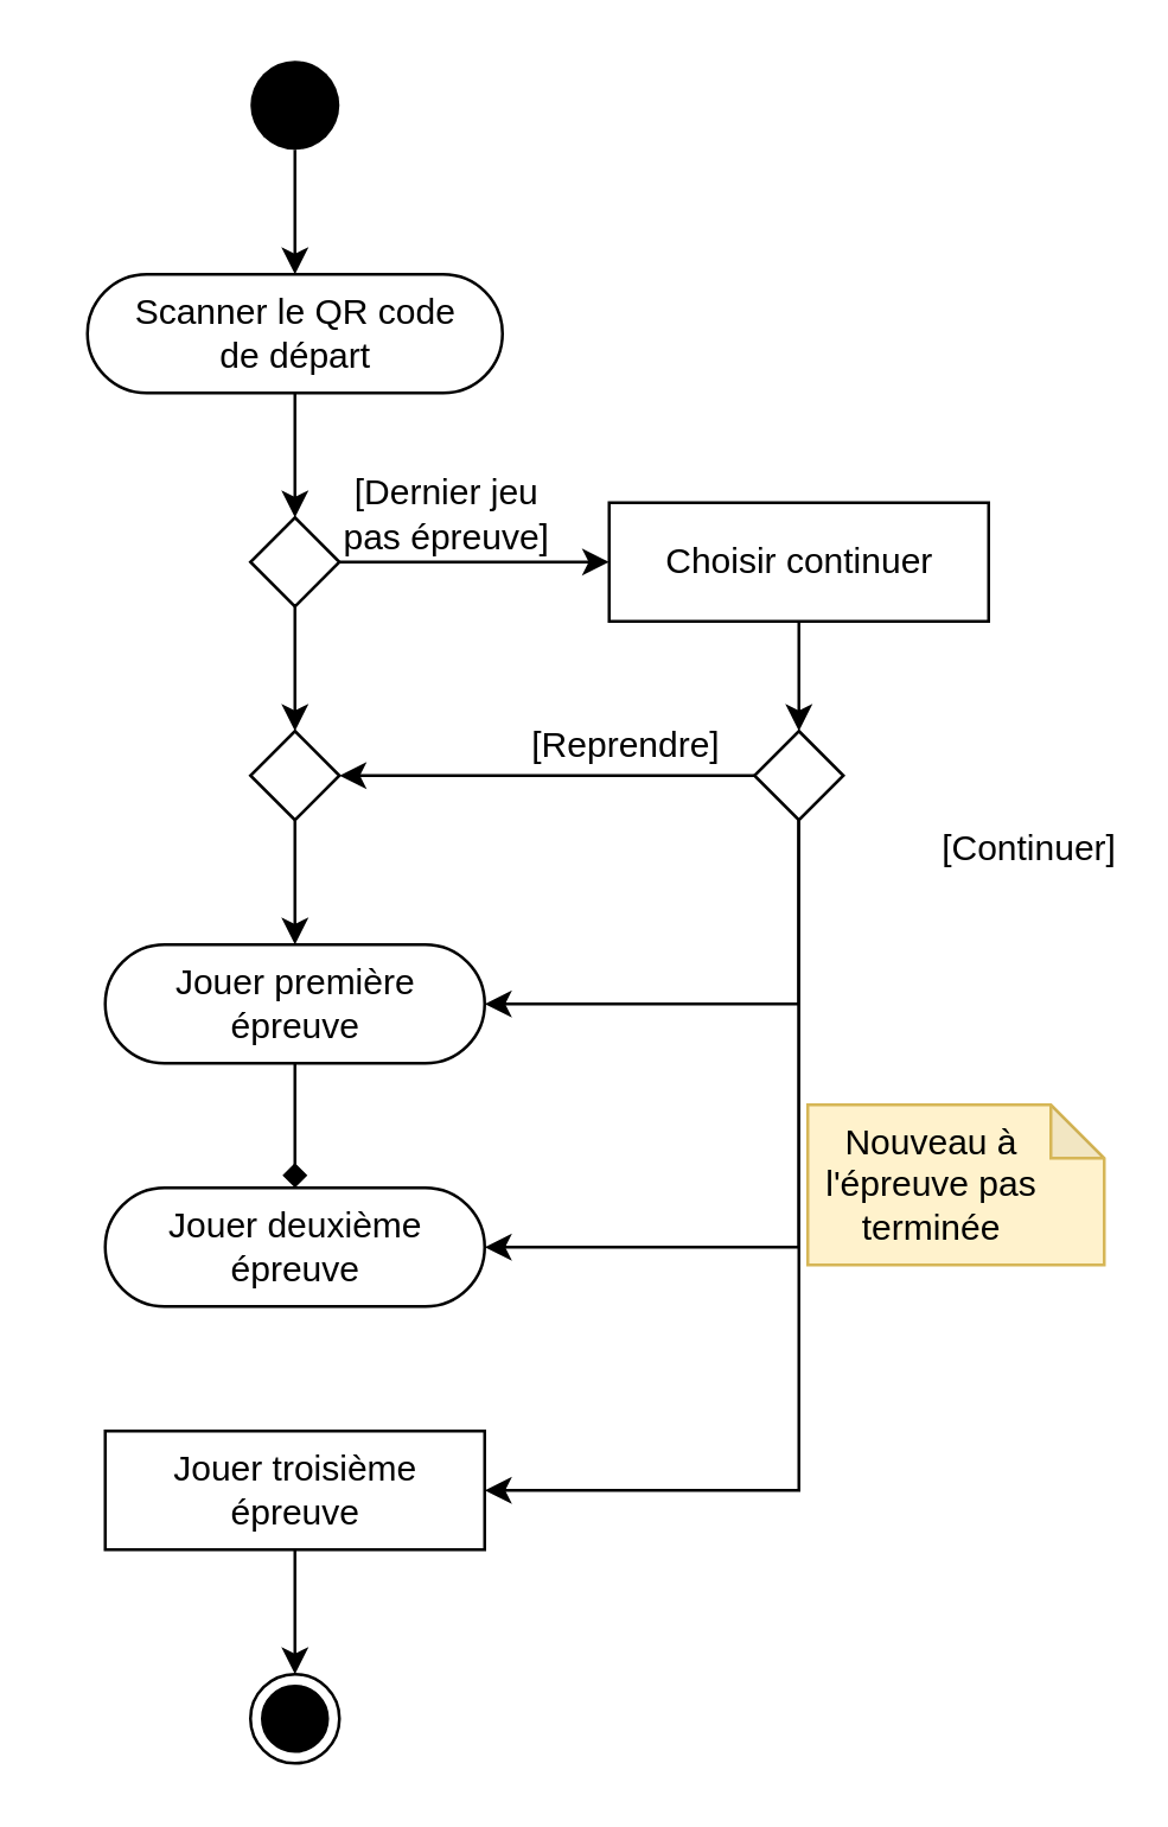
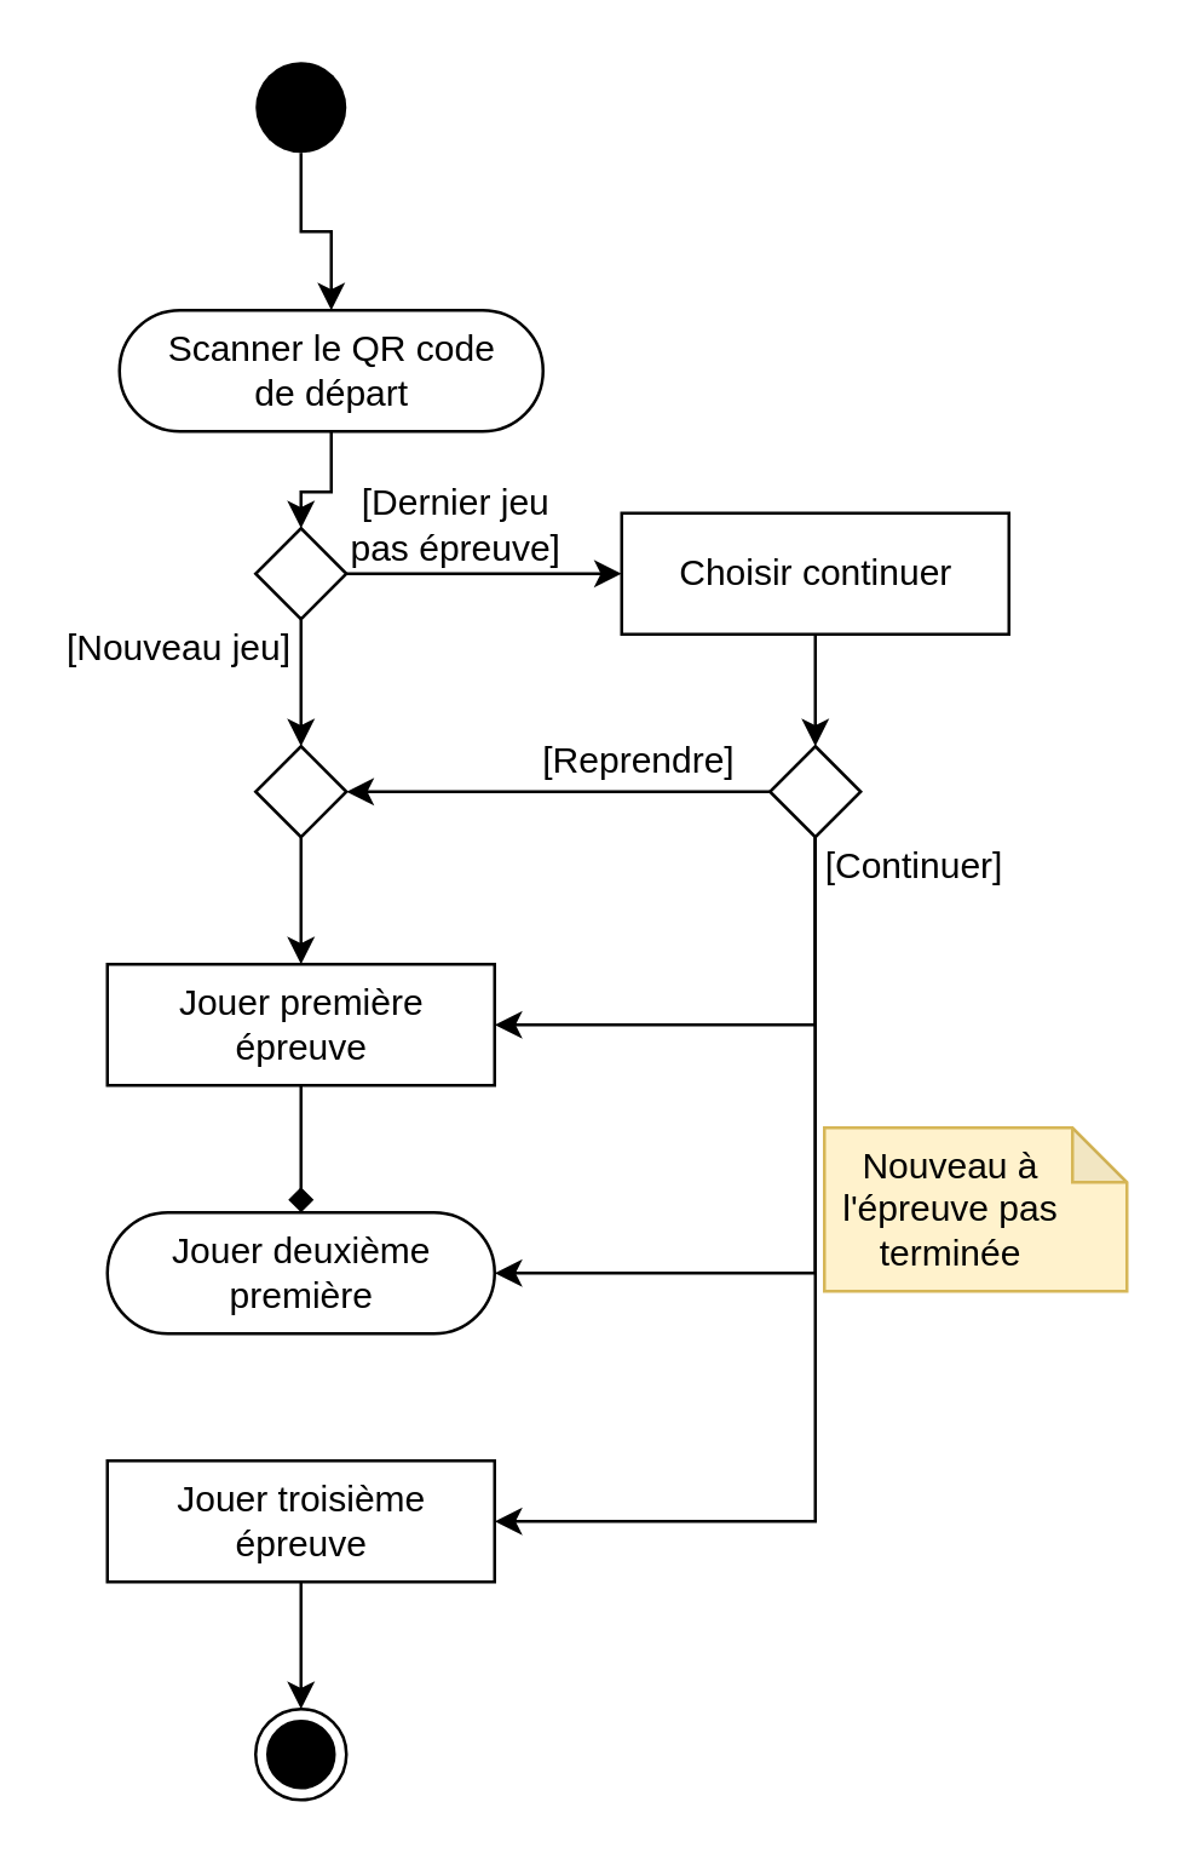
- <mxCell id="3" value="Scanner le QR code&lt;br&gt;de départ" style="html=1;align=center;verticalAlign=middle;rounded=1;absoluteArcSize=1;arcSize=65;dashed=0;" vertex="1" parent="1"><mxGeometry x="29" y="92" width="140" height="40" as="geometry" /></mxCell>
+ <mxCell id="3" value="Scanner le QR code&lt;br&gt;de départ" style="html=1;align=center;verticalAlign=middle;rounded=1;absoluteArcSize=1;arcSize=65;dashed=0;" vertex="1" parent="1"><mxGeometry x="39" y="102" width="140" height="40" as="geometry" /></mxCell>
+ <mxCell id="19" value="[Nouveau jeu]" style="text;html=1;strokeColor=none;fillColor=none;align=center;verticalAlign=middle;whiteSpace=wrap;rounded=0;" vertex="1" parent="1"><mxGeometry x="20" y="204" width="78" height="19" as="geometry" /></mxCell>
- <mxCell id="21" value="[Continuer]" style="text;html=1;strokeColor=none;fillColor=none;align=center;verticalAlign=middle;whiteSpace=wrap;rounded=0;" vertex="1" parent="1"><mxGeometry x="317" y="276" width="60" height="20" as="geometry" /></mxCell>
+ <mxCell id="21" value="[Continuer]" style="text;html=1;strokeColor=none;fillColor=none;align=center;verticalAlign=middle;whiteSpace=wrap;rounded=0;" vertex="1" parent="1"><mxGeometry x="272" y="276" width="60" height="20" as="geometry" /></mxCell>
- <mxCell id="23" value="Jouer première&lt;br&gt;épreuve" style="html=1;align=center;verticalAlign=middle;rounded=1;absoluteArcSize=1;arcSize=91;dashed=0;" vertex="1" parent="1"><mxGeometry x="35" y="318" width="128" height="40" as="geometry" /></mxCell>
+ <mxCell id="23" value="Jouer première&lt;br&gt;épreuve" style="html=1;align=center;verticalAlign=middle;absoluteArcSize=1;arcSize=91;dashed=0;rounded=0;" vertex="1" parent="1"><mxGeometry x="35" y="318" width="128" height="40" as="geometry" /></mxCell>
- <mxCell id="24" value="Jouer deuxième&lt;br&gt;épreuve" style="html=1;align=center;verticalAlign=middle;rounded=1;absoluteArcSize=1;arcSize=91;dashed=0;" vertex="1" parent="1"><mxGeometry x="35" y="400" width="128" height="40" as="geometry" /></mxCell>
+ <mxCell id="24" value="Jouer deuxième&lt;br&gt;première" style="html=1;align=center;verticalAlign=middle;rounded=1;absoluteArcSize=1;arcSize=91;dashed=0;" vertex="1" parent="1"><mxGeometry x="35" y="400" width="128" height="40" as="geometry" /></mxCell>
